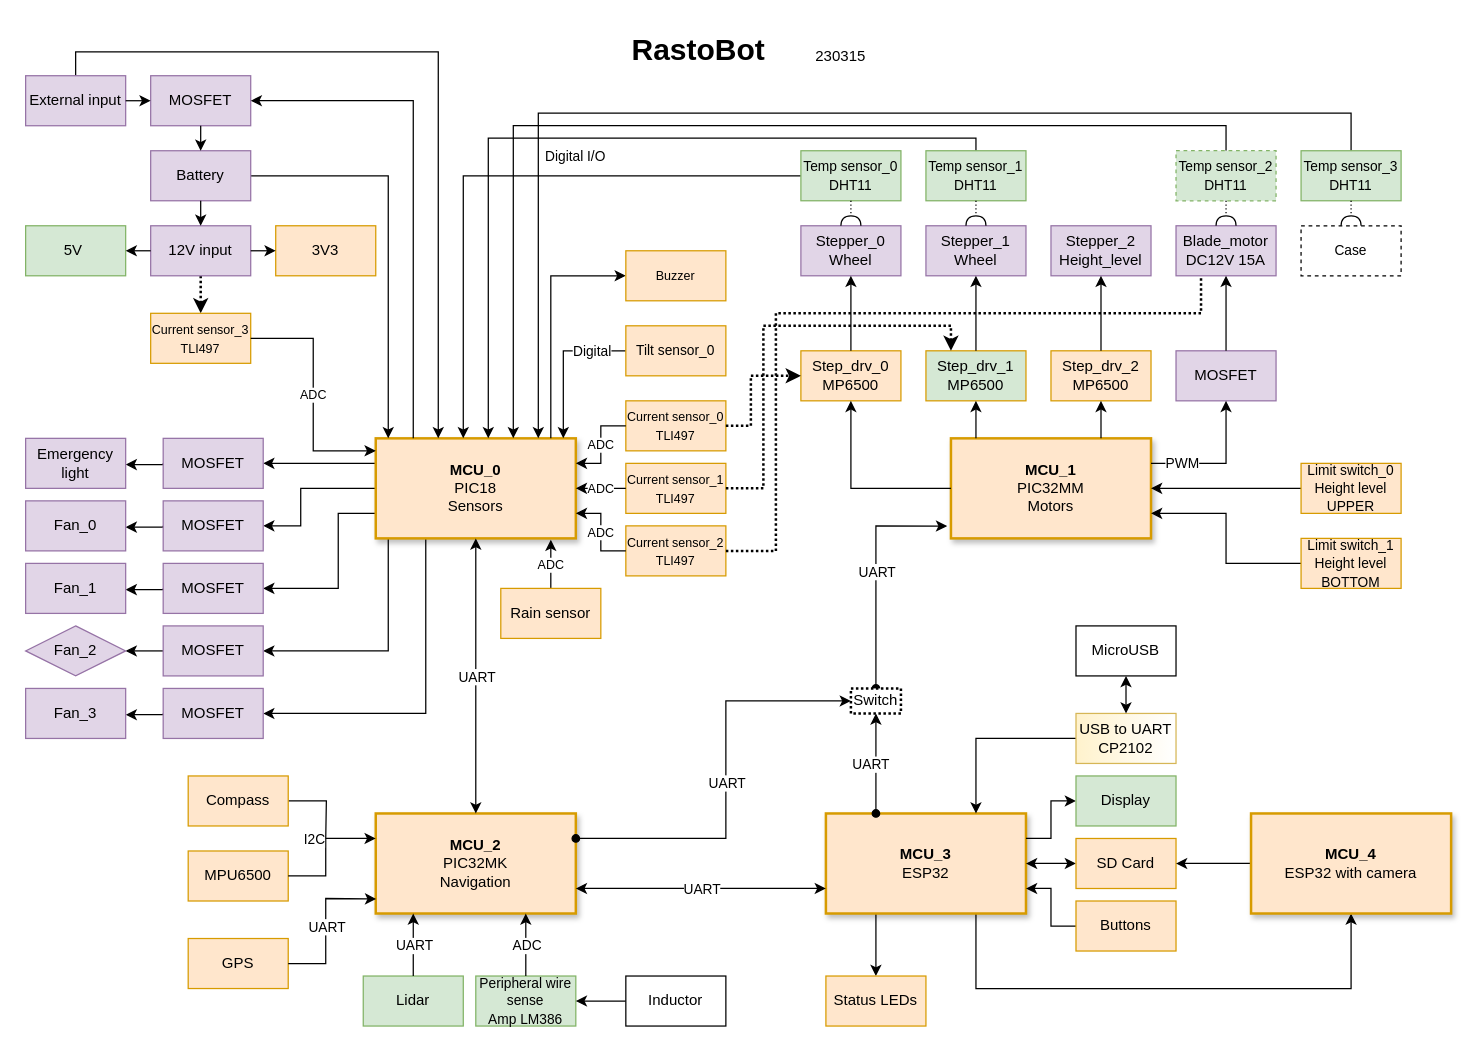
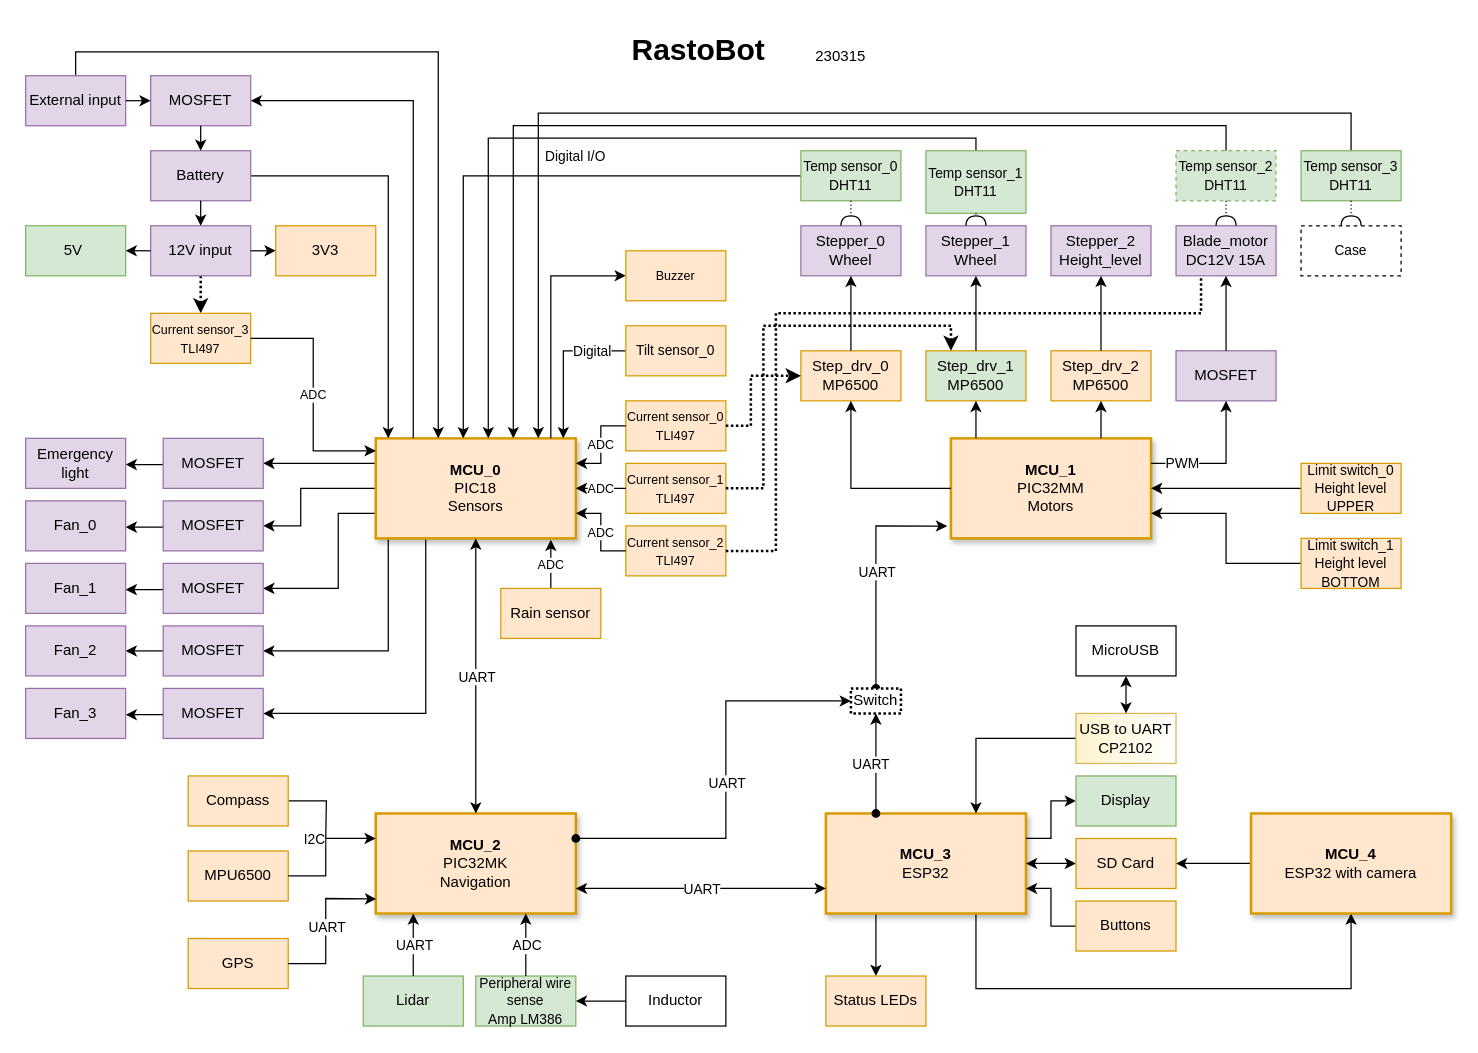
- <mxCell id="54" value="&lt;font style=&quot;font-size: 11px;&quot;&gt;Temp sensor_1&lt;br&gt;DHT11&lt;/font&gt;" style="rounded=0;whiteSpace=wrap;html=1;fillColor=#d5e8d4;strokeColor=#82b366;" parent="1" vertex="1"><mxGeometry x="740" y="120" width="80" height="40" as="geometry" /></mxCell>
+ <mxCell id="54" value="&lt;font style=&quot;font-size: 11px;&quot;&gt;Temp sensor_1&lt;br&gt;DHT11&lt;/font&gt;" style="rounded=0;whiteSpace=wrap;html=1;fillColor=#d5e8d4;strokeColor=#82b366;" parent="1" vertex="1"><mxGeometry x="740" y="120" width="80" height="50" as="geometry" /></mxCell>
- <mxCell id="87" value="Fan_2" style="rhombus;whiteSpace=wrap;html=1;fillColor=#e1d5e7;strokeColor=#9673a6;" parent="1" vertex="1"><mxGeometry x="20" y="500" width="80" height="40" as="geometry" /></mxCell>
+ <mxCell id="87" value="Fan_2" style="rounded=0;whiteSpace=wrap;html=1;fillColor=#e1d5e7;strokeColor=#9673a6;" parent="1" vertex="1"><mxGeometry x="20" y="500" width="80" height="40" as="geometry" /></mxCell>
